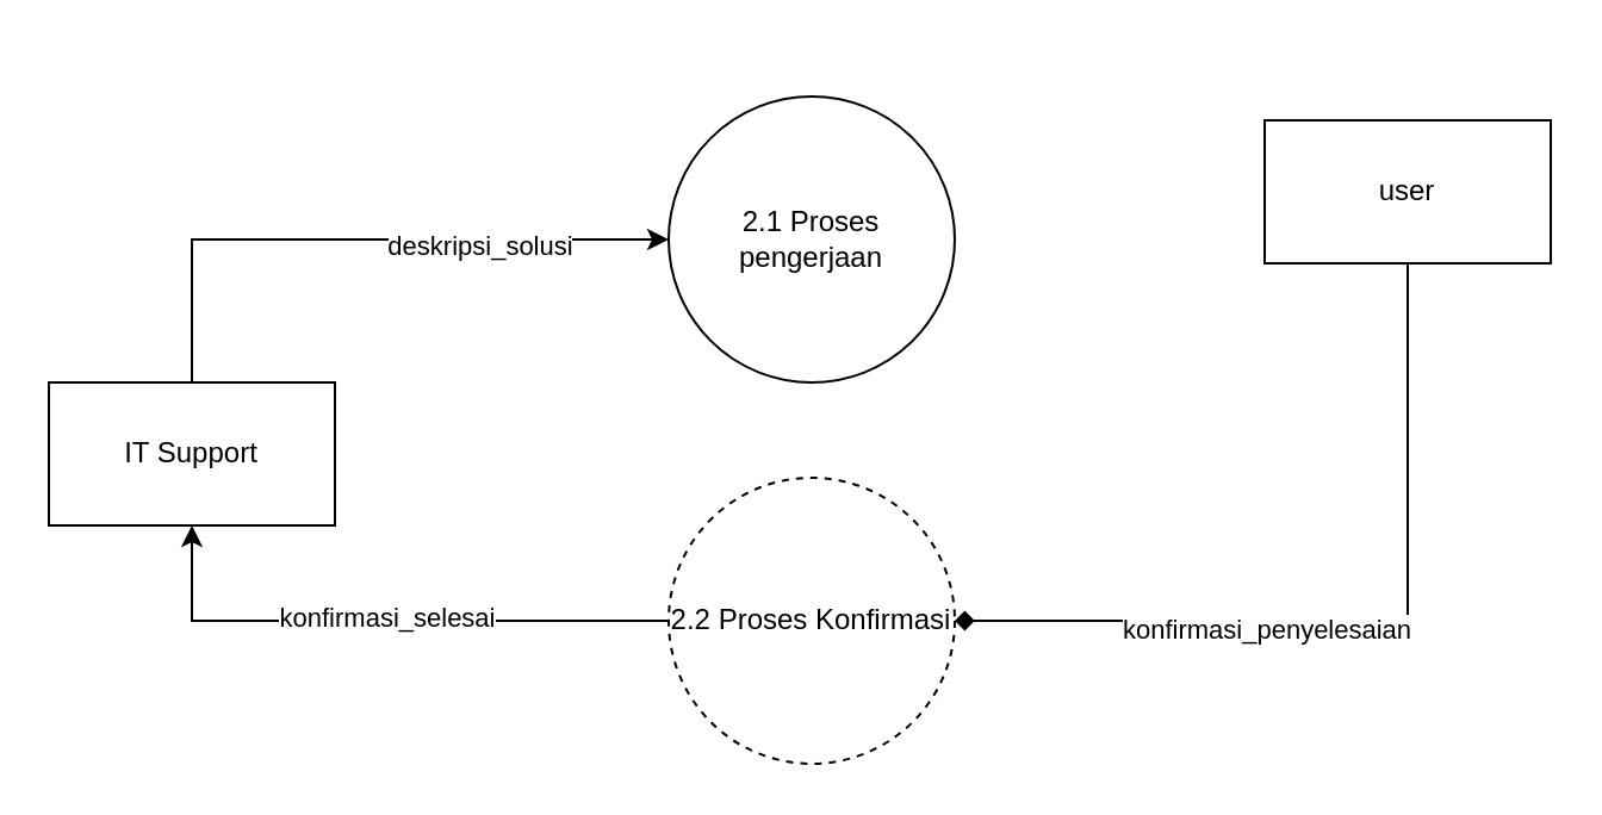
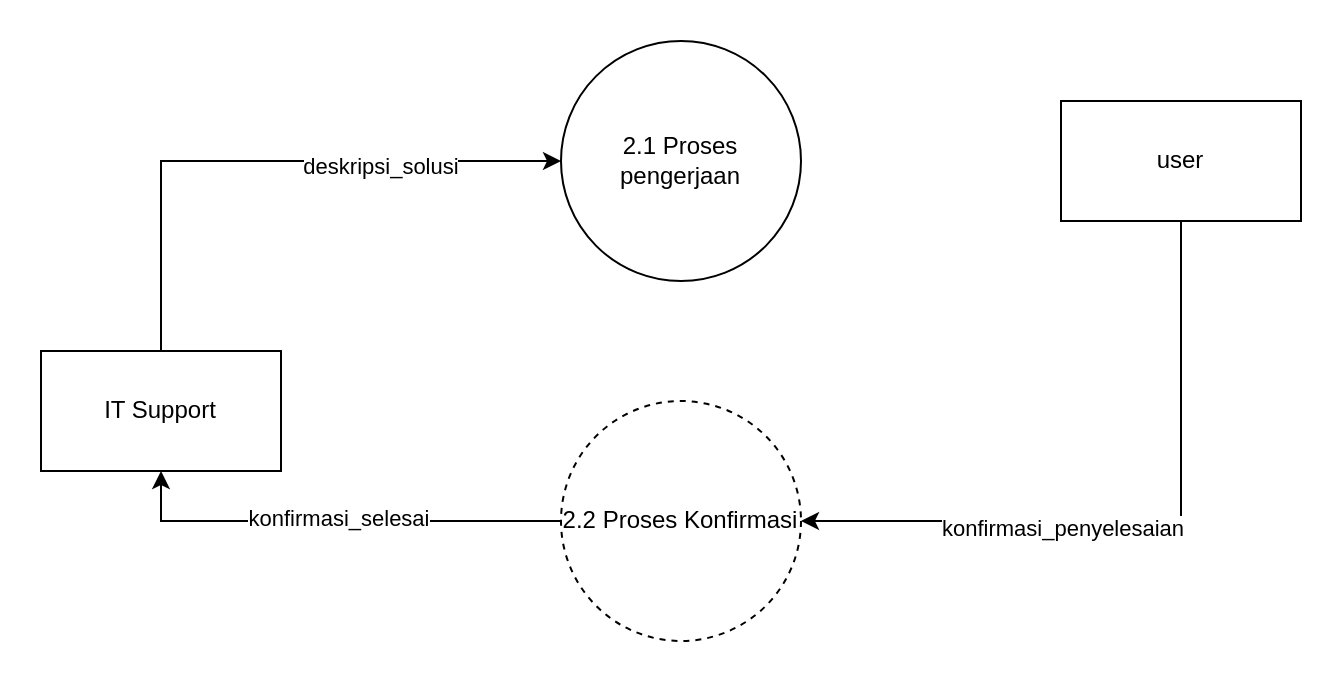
- <mxCell id="2" value="2.1 Proses pengerjaan" style="ellipse;whiteSpace=wrap;html=1;aspect=fixed;" vertex="1" parent="1"><mxGeometry x="280" y="40" width="120" height="120" as="geometry" /></mxCell>
+ <mxCell id="2" value="2.1 Proses pengerjaan" style="ellipse;whiteSpace=wrap;html=1;aspect=fixed;" vertex="1" parent="1"><mxGeometry x="280" y="20" width="120" height="120" as="geometry" /></mxCell>
- <mxCell id="11" value="IT Support" style="rounded=0;whiteSpace=wrap;html=1;" vertex="1" parent="1"><mxGeometry x="20" y="160" width="120" height="60" as="geometry" /></mxCell>
+ <mxCell id="11" value="IT Support" style="rounded=0;whiteSpace=wrap;html=1;" vertex="1" parent="1"><mxGeometry x="20" y="175" width="120" height="60" as="geometry" /></mxCell>
- <mxCell id="6" style="edgeStyle=orthogonalEdgeStyle;rounded=0;orthogonalLoop=1;jettySize=auto;html=1;exitX=0.5;exitY=1;exitDx=0;exitDy=0;entryX=1;entryY=0.5;entryDx=0;entryDy=0;endArrow=diamond;" edge="1" parent="1" source="8" target="5"><mxGeometry relative="1" as="geometry" /></mxCell>
+ <mxCell id="6" style="edgeStyle=orthogonalEdgeStyle;rounded=0;orthogonalLoop=1;jettySize=auto;html=1;exitX=0.5;exitY=1;exitDx=0;exitDy=0;entryX=1;entryY=0.5;entryDx=0;entryDy=0;" edge="1" parent="1" source="8" target="5"><mxGeometry relative="1" as="geometry" /></mxCell>
